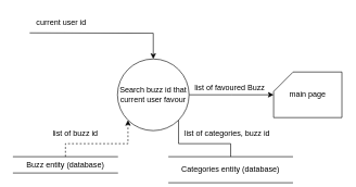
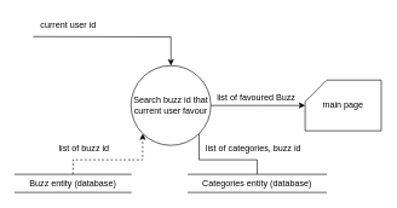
- <mxCell id="10" value="Categories entity (database)" style="shape=partialRectangle;whiteSpace=wrap;html=1;left=0;right=0;fillColor=none;rounded=0;strokeColor=default;fontFamily=Helvetica;fontSize=12;fontColor=default;" parent="1" vertex="1"><mxGeometry x="259" y="240" width="190" height="40" as="geometry" /></mxCell>
+ <mxCell id="10" value="Categories entity (database)" style="shape=partialRectangle;whiteSpace=wrap;html=1;left=0;right=0;fillColor=none;rounded=0;strokeColor=default;fontFamily=Helvetica;fontSize=12;fontColor=default;" parent="1" vertex="1"><mxGeometry x="259" y="240" width="190" height="25" as="geometry" /></mxCell>
